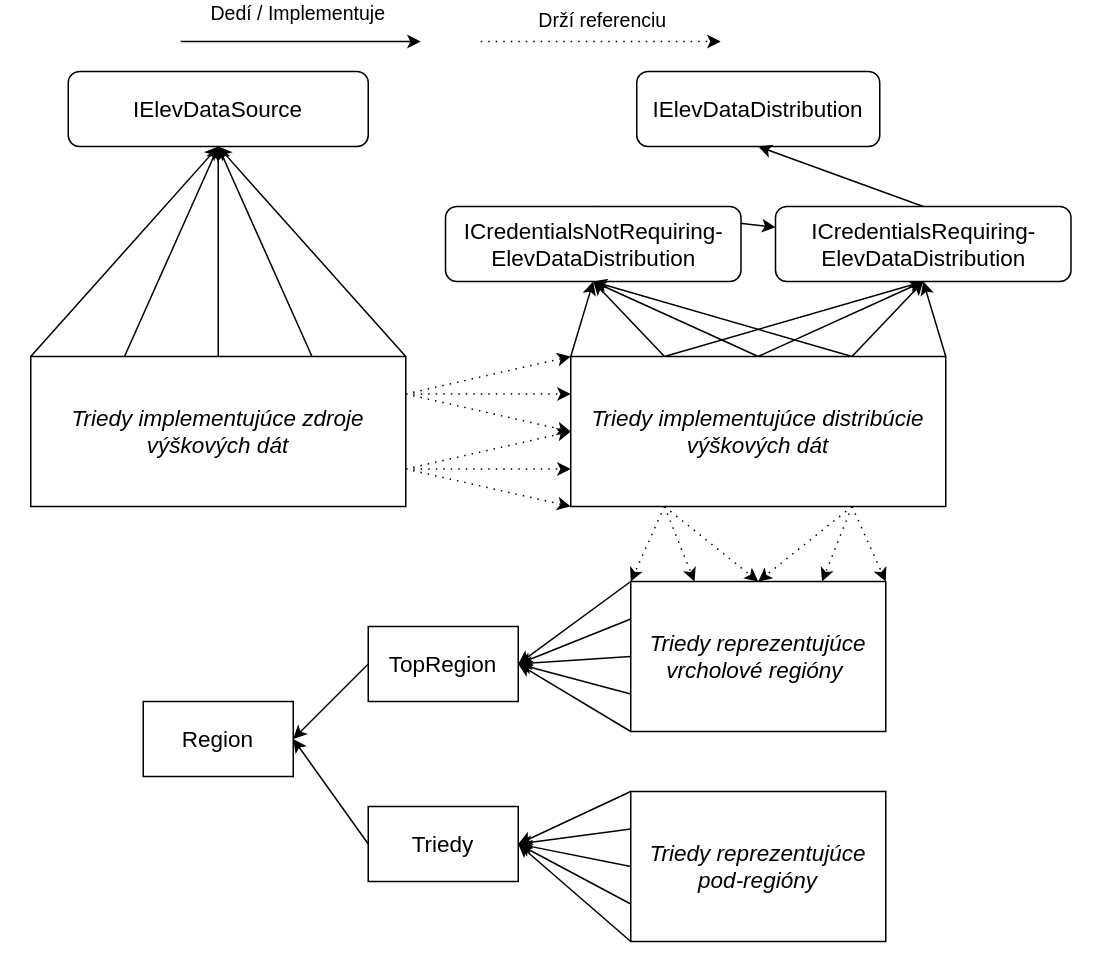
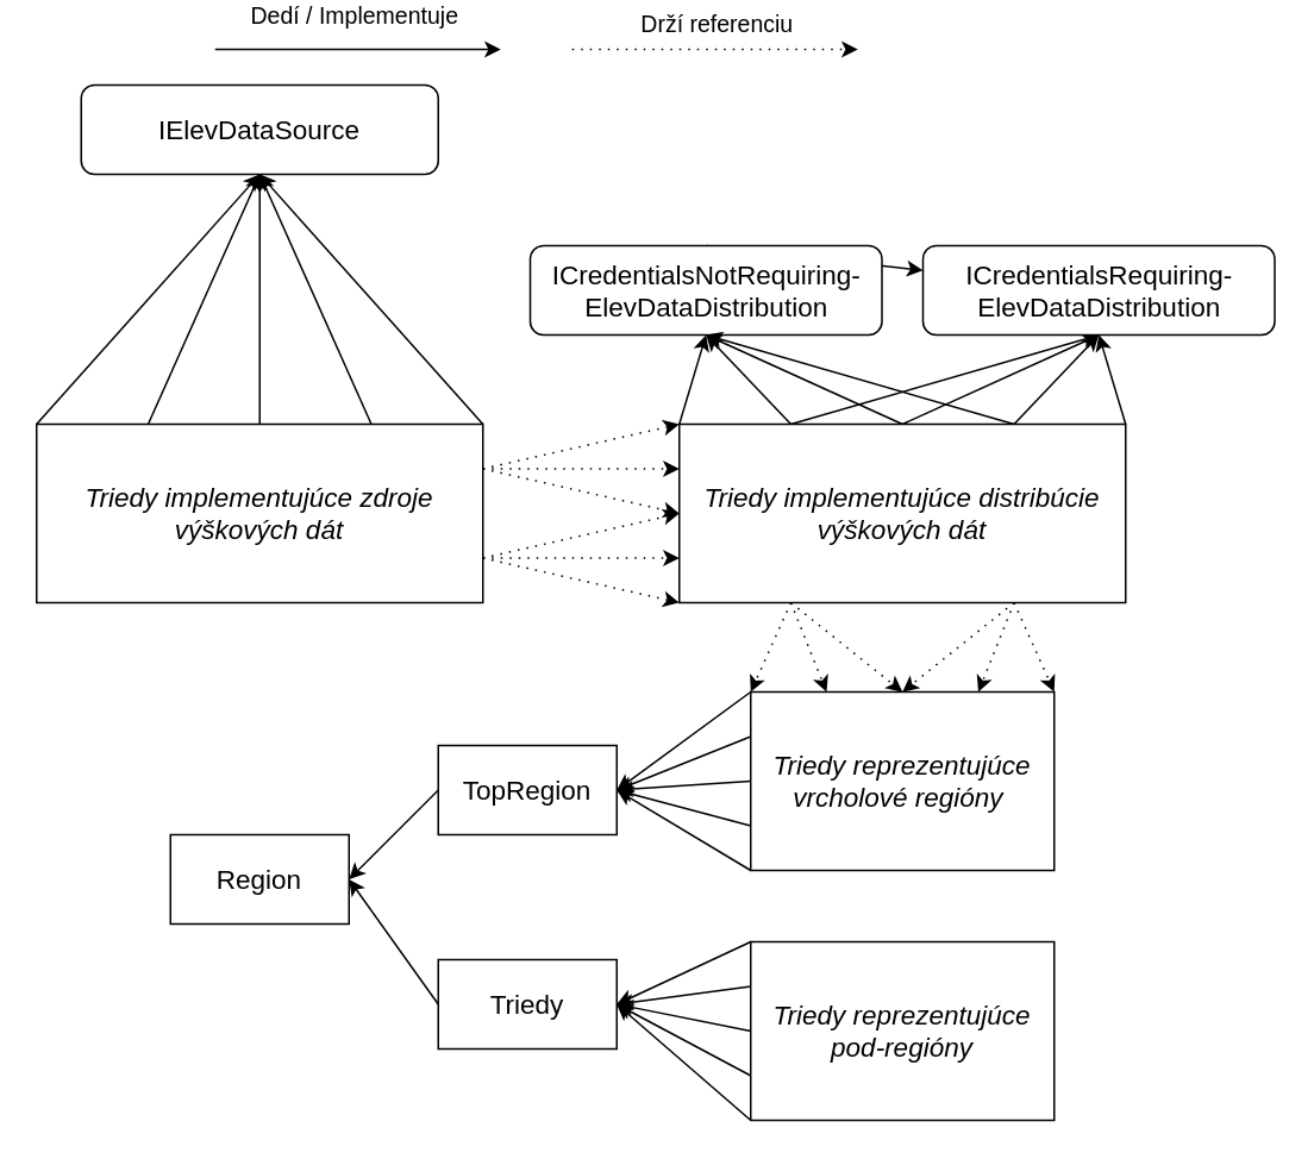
- <mxCell id="10" value="&lt;font style=&quot;font-size: 15px;&quot;&gt;IElevDataDistribution&lt;/font&gt;" style="rounded=1;whiteSpace=wrap;html=1;" vertex="1" parent="1"><mxGeometry x="424" y="40" width="162" height="50" as="geometry" /></mxCell>
- <mxCell id="11" style="rounded=0;orthogonalLoop=1;jettySize=auto;html=1;exitX=0.5;exitY=0;exitDx=0;exitDy=0;entryX=0.5;entryY=1;entryDx=0;entryDy=0;" edge="1" parent="1" source="29" target="10"><mxGeometry relative="1" as="geometry" /></mxCell>
